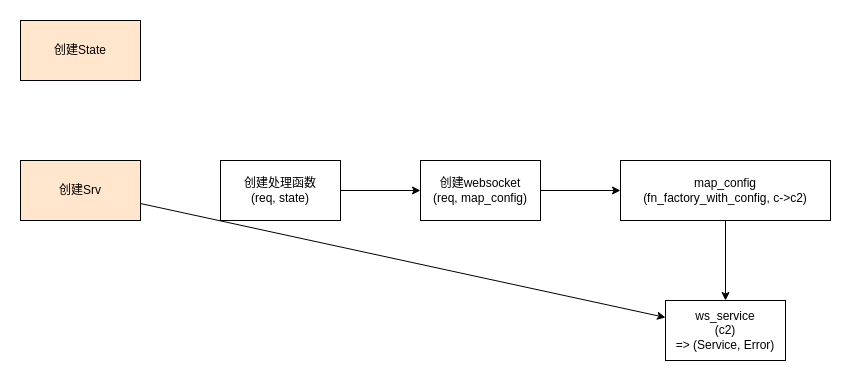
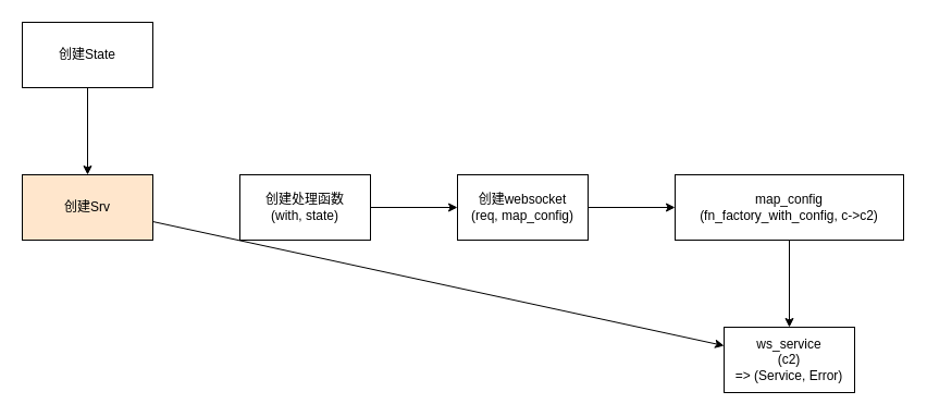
- <mxCell id="3" value="创建State" style="rounded=0;whiteSpace=wrap;html=1;fillColor=#ffe6cc;" vertex="1" parent="1"><mxGeometry x="20" y="20" width="120" height="60" as="geometry" /></mxCell>
+ <mxCell id="3" value="创建State" style="rounded=0;whiteSpace=wrap;html=1;" vertex="1" parent="1"><mxGeometry x="20" y="20" width="120" height="60" as="geometry" /></mxCell>
+ <mxCell id="2" value="" style="edgeStyle=none;html=1;" edge="1" parent="1" source="3" target="5"><mxGeometry relative="1" as="geometry" /></mxCell>
- <mxCell id="7" value="创建处理函数&lt;br&gt;(req, state)" style="rounded=0;whiteSpace=wrap;html=1;" vertex="1" parent="1"><mxGeometry x="220" y="160" width="120" height="60" as="geometry" /></mxCell>
+ <mxCell id="7" value="创建处理函数&lt;br&gt;(with, state)" style="rounded=0;whiteSpace=wrap;html=1;" vertex="1" parent="1"><mxGeometry x="220" y="160" width="120" height="60" as="geometry" /></mxCell>
